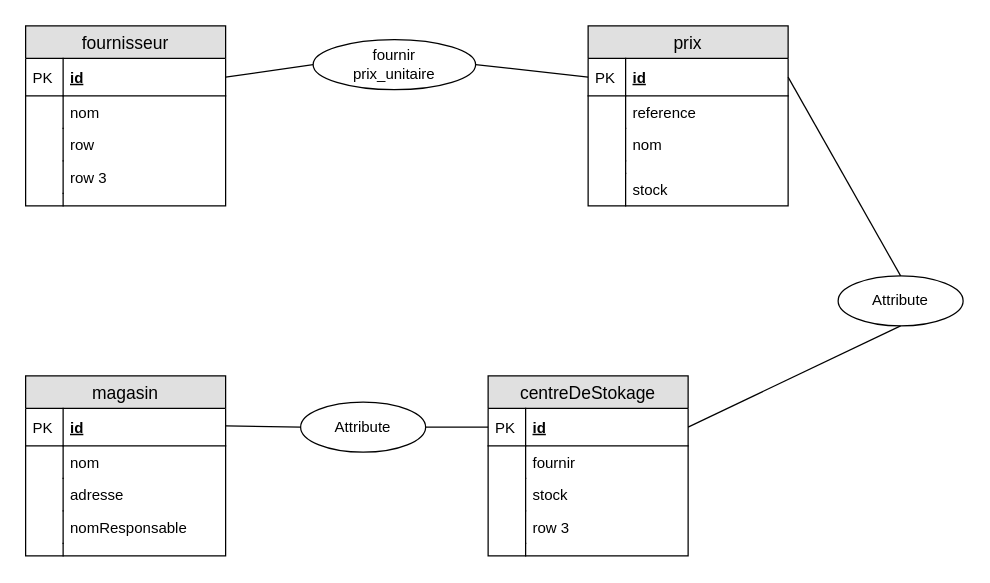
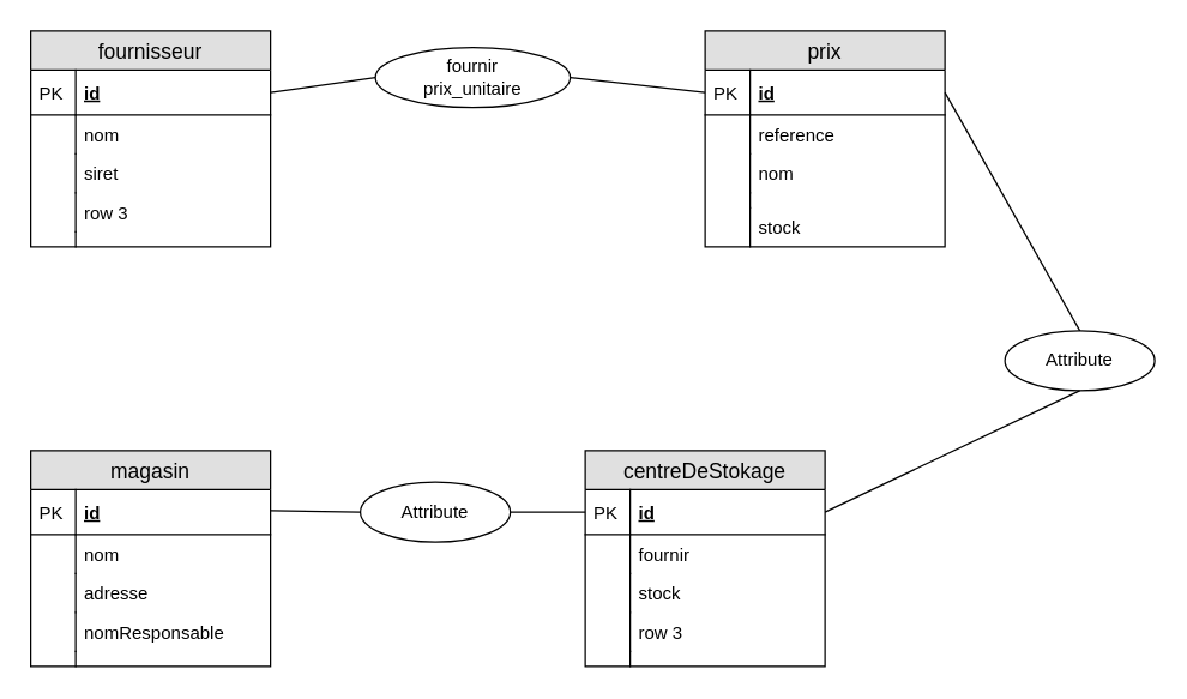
- <mxCell id="18" value="row" style="shape=partialRectangle;top=0;left=0;right=0;bottom=0;align=left;verticalAlign=top;fillColor=none;spacingLeft=34;spacingRight=4;overflow=hidden;rotatable=0;points=[[0,0.5],[1,0.5]];portConstraint=eastwest;dropTarget=0;fontSize=12;" vertex="1" parent="13"><mxGeometry y="82" width="160" height="26" as="geometry" /></mxCell>
+ <mxCell id="18" value="siret" style="shape=partialRectangle;top=0;left=0;right=0;bottom=0;align=left;verticalAlign=top;fillColor=none;spacingLeft=34;spacingRight=4;overflow=hidden;rotatable=0;points=[[0,0.5],[1,0.5]];portConstraint=eastwest;dropTarget=0;fontSize=12;" vertex="1" parent="13"><mxGeometry y="82" width="160" height="26" as="geometry" /></mxCell>
